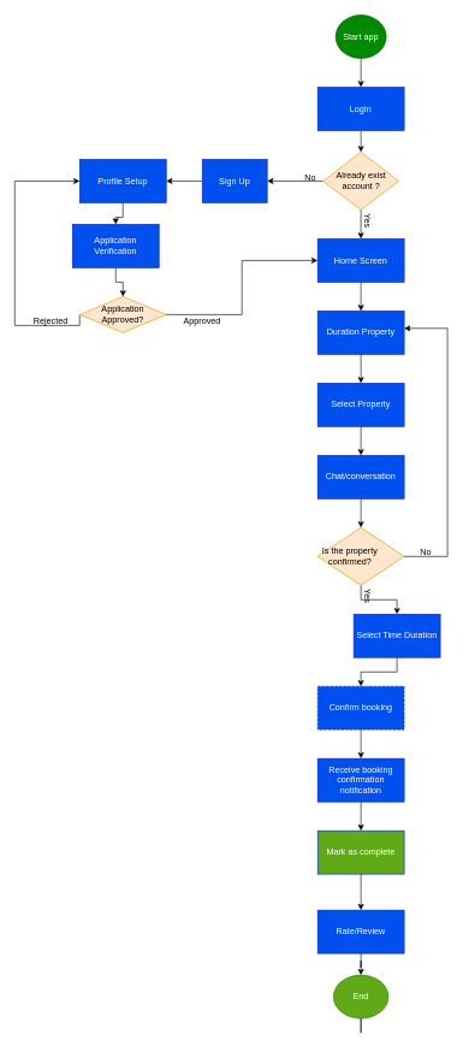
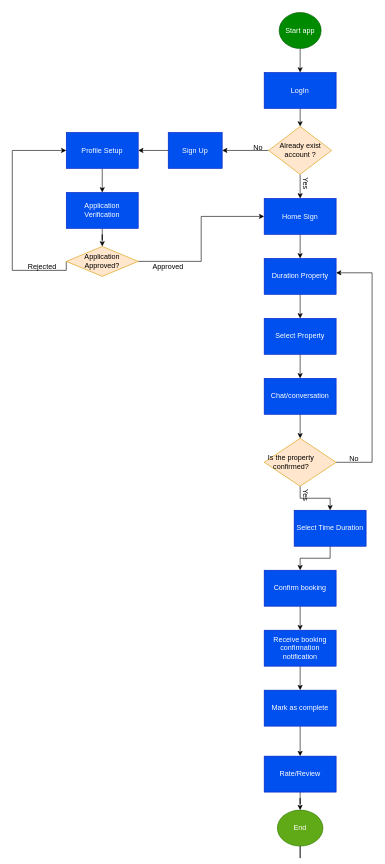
- <mxCell id="16" value="Application Verification" style="whiteSpace=wrap;html=1;fillColor=#0050ef;fontColor=#ffffff;strokeColor=#001DBC;" vertex="1" parent="1"><mxGeometry x="100" y="310" width="120" height="60" as="geometry" /></mxCell>
+ <mxCell id="16" value="Application Verification" style="whiteSpace=wrap;html=1;fillColor=#0050ef;fontColor=#ffffff;strokeColor=#001DBC;" vertex="1" parent="1"><mxGeometry x="110" y="320" width="120" height="60" as="geometry" /></mxCell>
- <mxCell id="10" value="Home Screen" style="whiteSpace=wrap;html=1;fillColor=#0050ef;fontColor=#ffffff;strokeColor=#001DBC;" vertex="1" parent="1"><mxGeometry x="440" y="330" width="120" height="60" as="geometry" /></mxCell>
+ <mxCell id="10" value="Home Sign" style="whiteSpace=wrap;html=1;fillColor=#0050ef;fontColor=#ffffff;strokeColor=#001DBC;" vertex="1" parent="1"><mxGeometry x="440" y="330" width="120" height="60" as="geometry" /></mxCell>
- <mxCell id="32" value="Confirm booking" style="whiteSpace=wrap;html=1;fillColor=#0050ef;fontColor=#ffffff;strokeColor=#001DBC;dashed=1;" vertex="1" parent="1"><mxGeometry x="440" y="950" width="120" height="60" as="geometry" /></mxCell>
+ <mxCell id="32" value="Confirm booking" style="whiteSpace=wrap;html=1;fillColor=#0050ef;fontColor=#ffffff;strokeColor=#001DBC;" vertex="1" parent="1"><mxGeometry x="440" y="950" width="120" height="60" as="geometry" /></mxCell>
- <mxCell id="37" value="Mark as complete" style="whiteSpace=wrap;html=1;fillColor=#60a917;fontColor=#ffffff;strokeColor=#001DBC;" vertex="1" parent="1"><mxGeometry x="440" y="1150" width="120" height="60" as="geometry" /></mxCell>
+ <mxCell id="37" value="Mark as complete" style="whiteSpace=wrap;html=1;fillColor=#0050ef;fontColor=#ffffff;strokeColor=#001DBC;" vertex="1" parent="1"><mxGeometry x="440" y="1150" width="120" height="60" as="geometry" /></mxCell>
